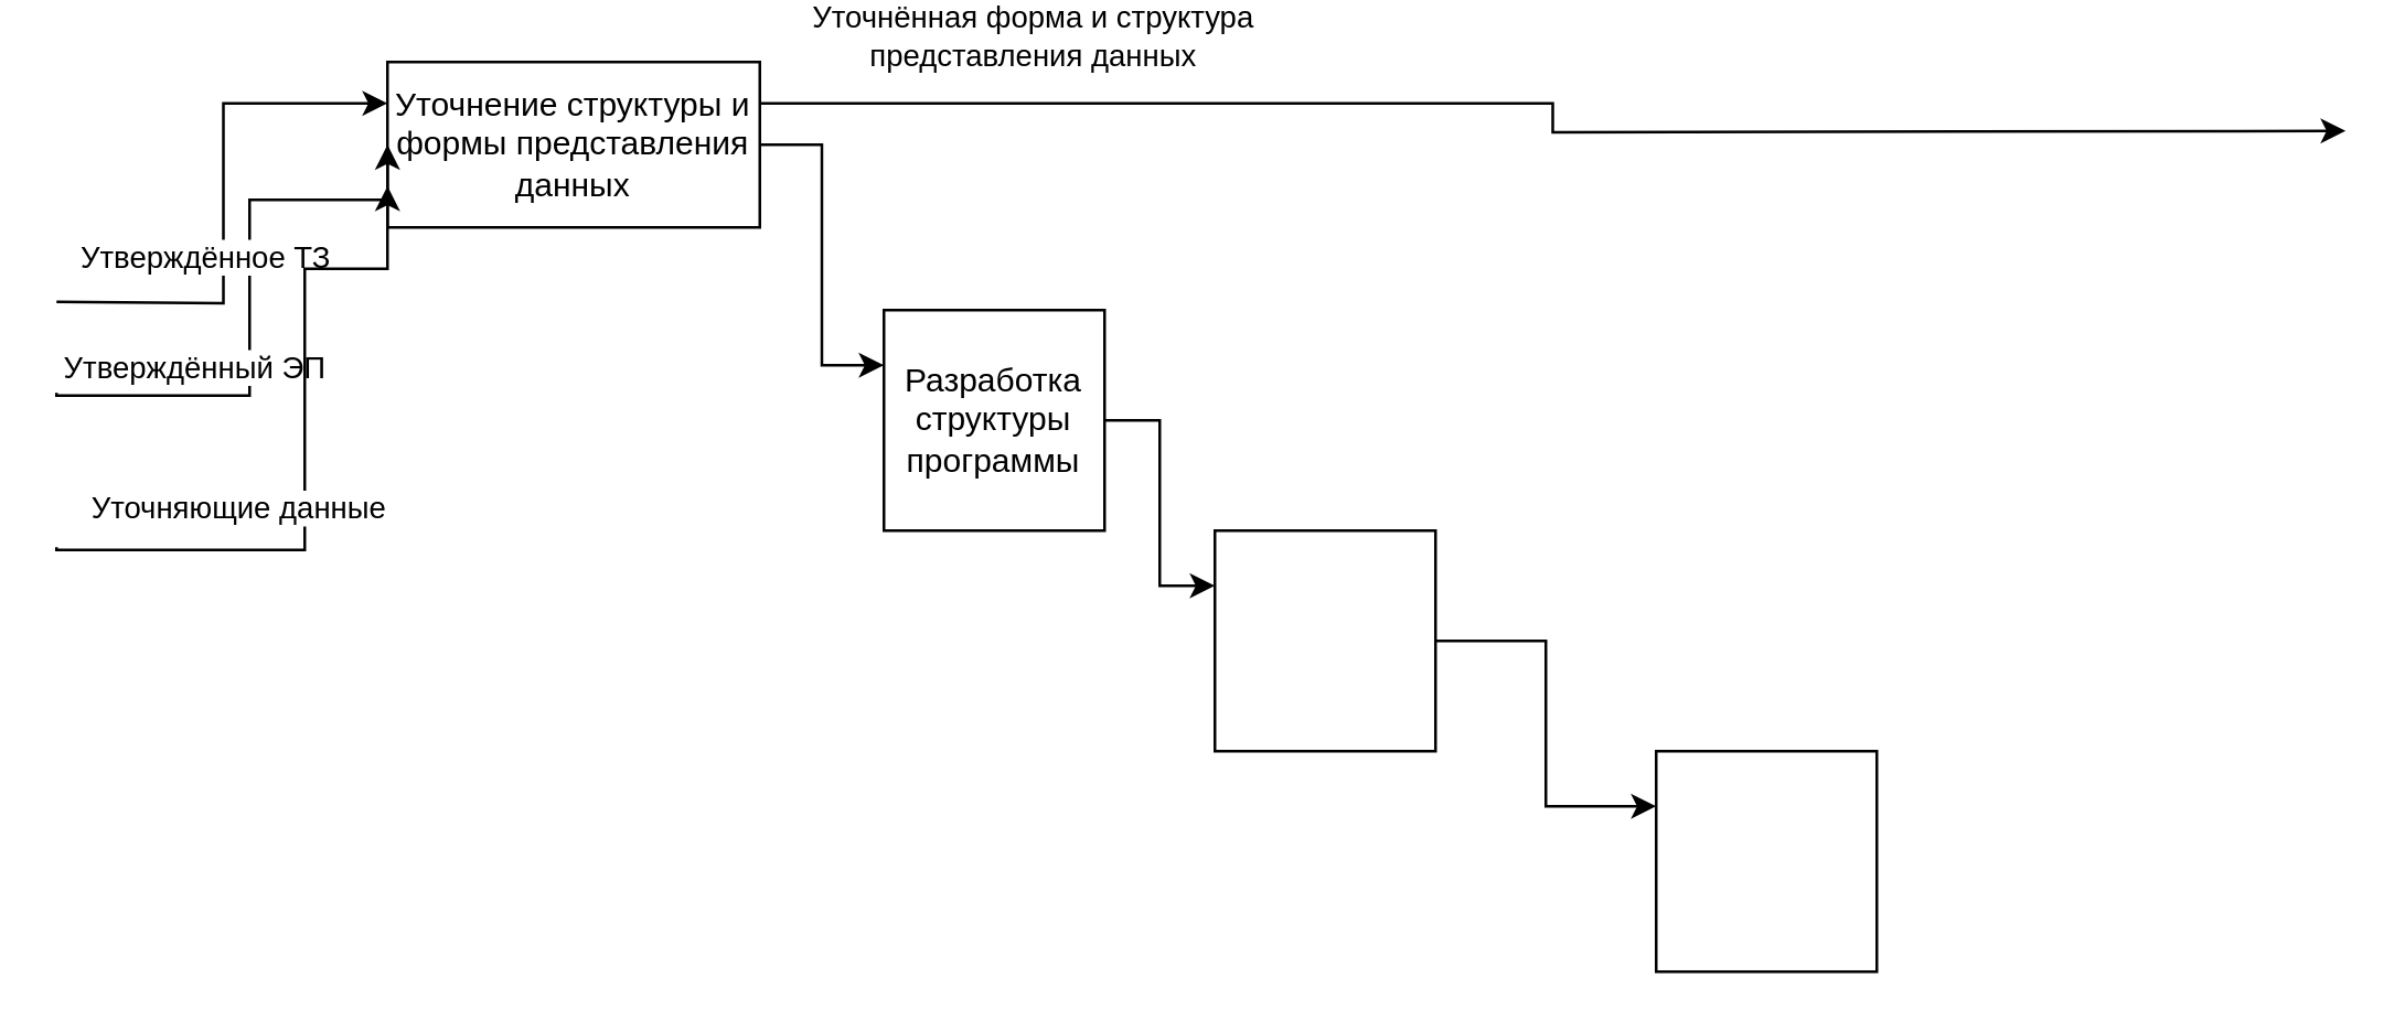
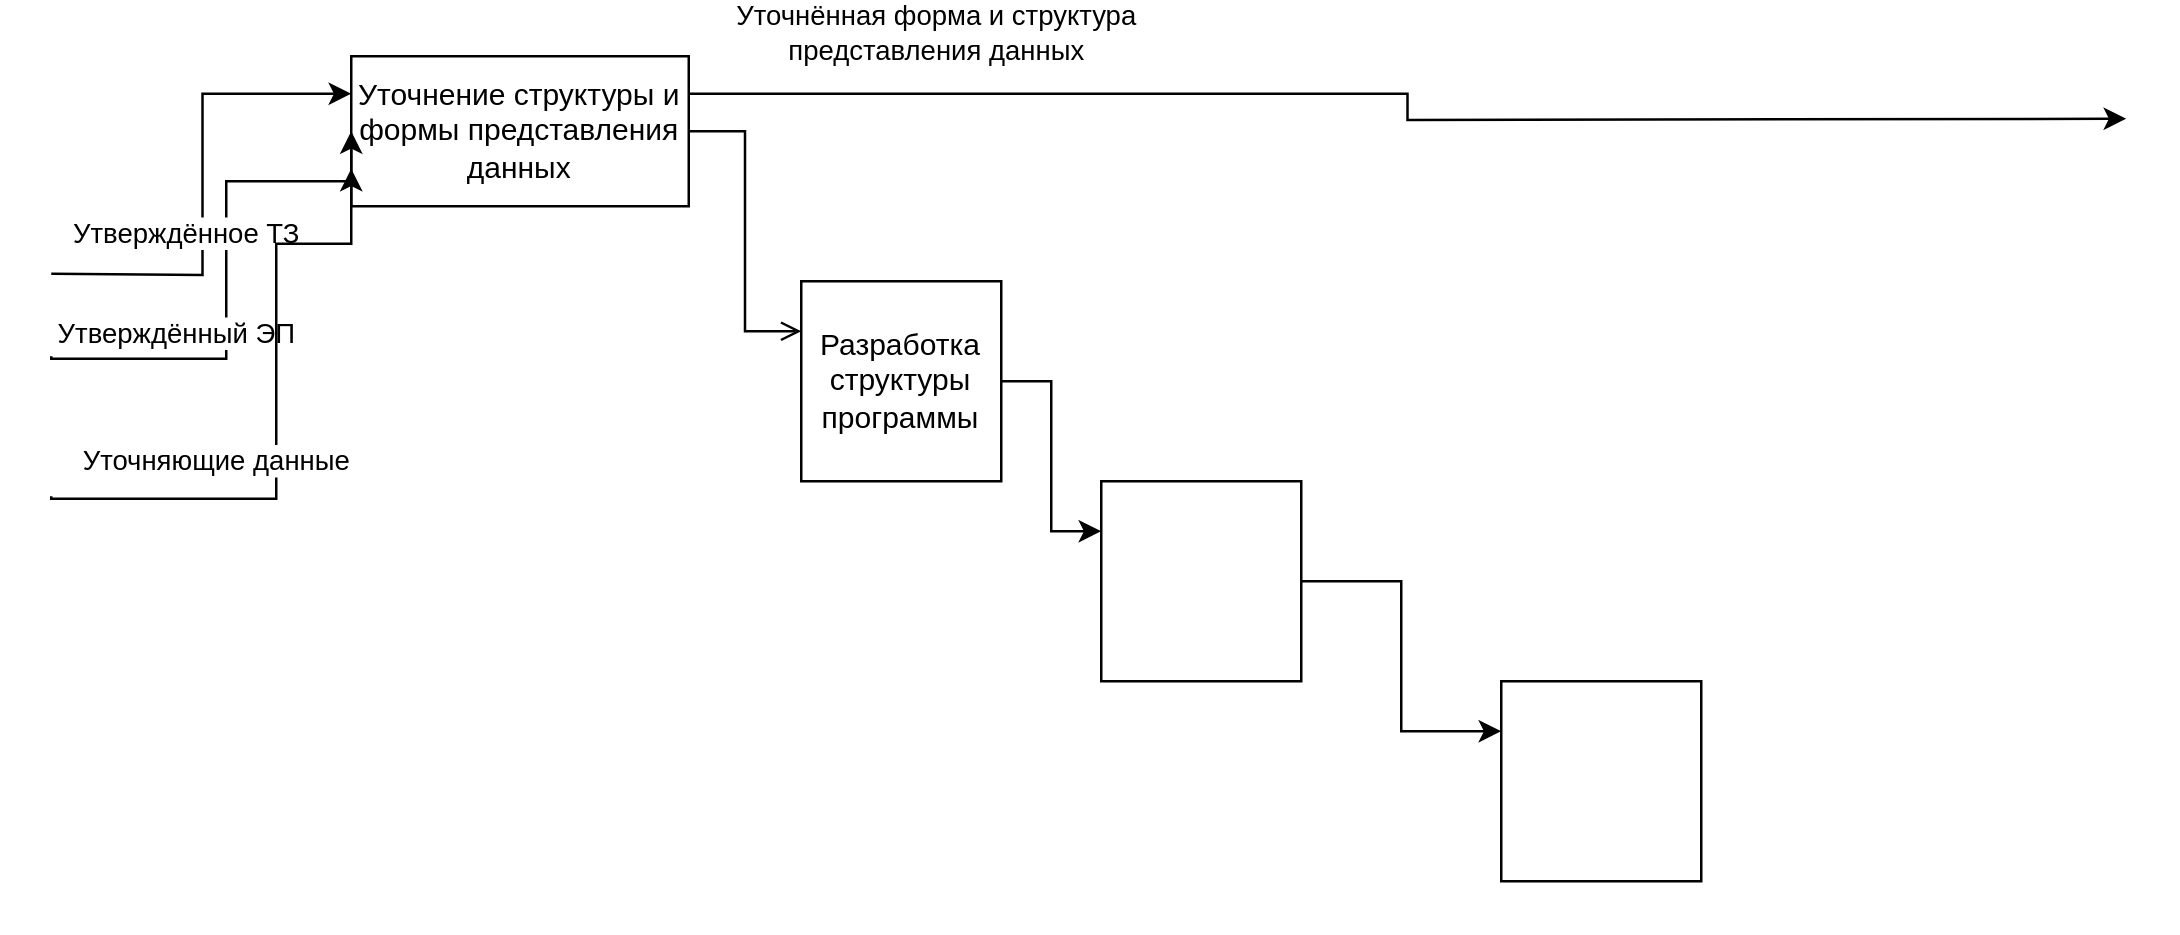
- <mxCell id="4" style="edgeStyle=orthogonalEdgeStyle;rounded=0;orthogonalLoop=1;jettySize=auto;html=1;exitX=1;exitY=0.5;exitDx=0;exitDy=0;entryX=0;entryY=0.25;entryDx=0;entryDy=0;" edge="1" parent="1" source="5" target="7"><mxGeometry relative="1" as="geometry" /></mxCell>
+ <mxCell id="4" style="edgeStyle=orthogonalEdgeStyle;rounded=0;orthogonalLoop=1;jettySize=auto;html=1;exitX=1;exitY=0.5;exitDx=0;exitDy=0;entryX=0;entryY=0.25;entryDx=0;entryDy=0;endArrow=open;" edge="1" parent="1" source="5" target="7"><mxGeometry relative="1" as="geometry" /></mxCell>
